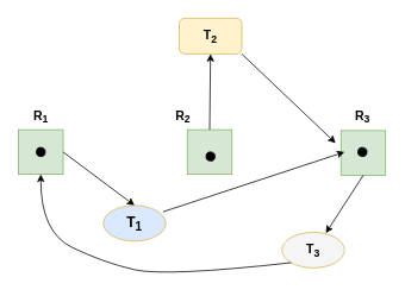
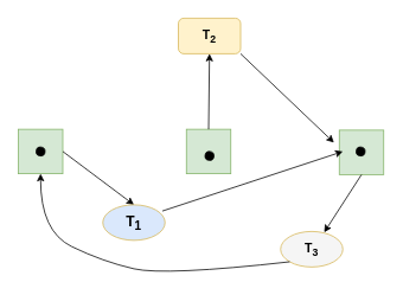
- <mxCell id="10" value="&lt;font style=&quot;font-size: 14px&quot;&gt;&lt;b&gt;R&lt;sub&gt;1&lt;/sub&gt;&lt;/b&gt;&lt;/font&gt;" style="text;html=1;align=center;verticalAlign=middle;resizable=0;points=[];autosize=1;strokeColor=none;fillColor=none;" vertex="1" parent="1"><mxGeometry x="30" y="120" width="30" height="20" as="geometry" /></mxCell>
- <mxCell id="11" value="&lt;font style=&quot;font-size: 14px&quot;&gt;&lt;b&gt;R&lt;sub&gt;2&lt;/sub&gt;&lt;/b&gt;&lt;/font&gt;" style="text;html=1;align=center;verticalAlign=middle;resizable=0;points=[];autosize=1;strokeColor=none;fillColor=none;perimeterSpacing=1;" vertex="1" parent="1"><mxGeometry x="189" y="120" width="30" height="20" as="geometry" /></mxCell>
- <mxCell id="12" value="&lt;font style=&quot;font-size: 14px&quot;&gt;&lt;b&gt;R&lt;sub&gt;3&lt;/sub&gt;&lt;/b&gt;&lt;/font&gt;" style="text;html=1;align=center;verticalAlign=middle;resizable=0;points=[];autosize=1;strokeColor=none;fillColor=none;" vertex="1" parent="1"><mxGeometry x="390" y="120" width="30" height="20" as="geometry" /></mxCell>
